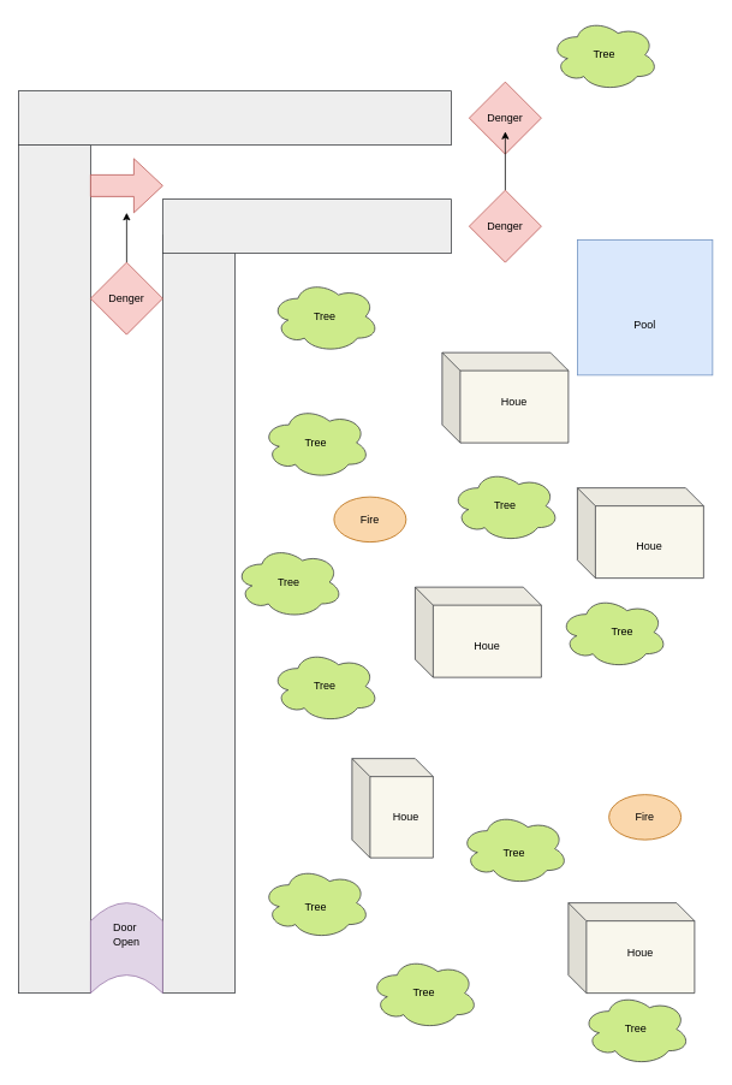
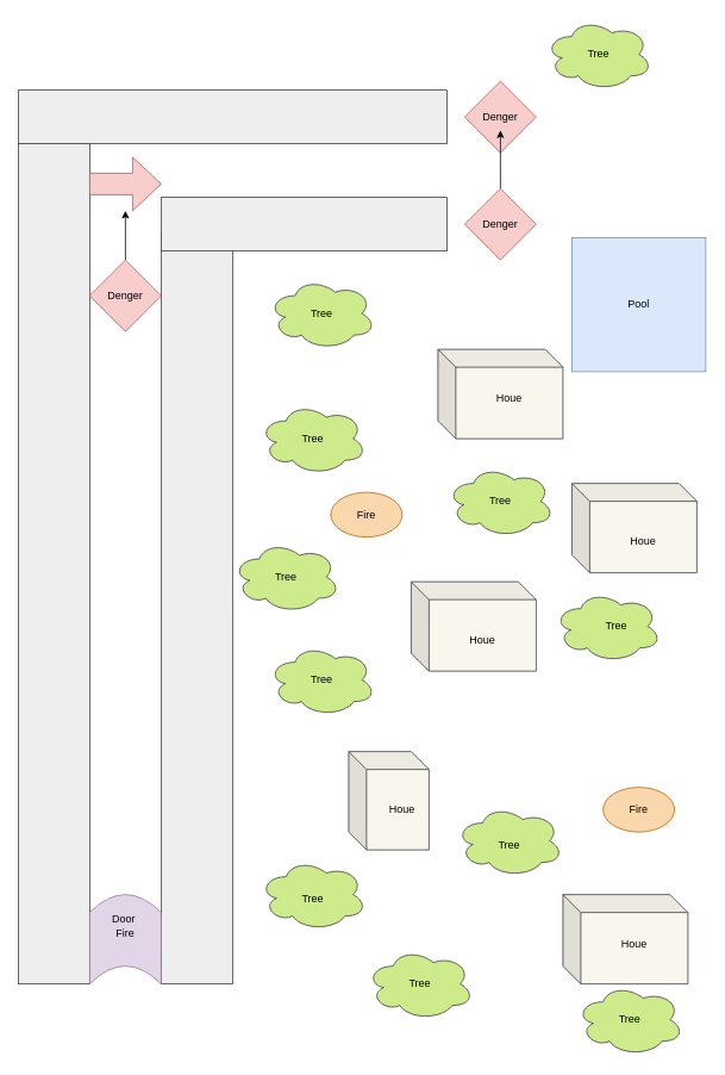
- <mxCell id="53" value="Pool" style="text;html=1;strokeColor=none;fillColor=none;align=center;verticalAlign=middle;whiteSpace=wrap;rounded=0;" vertex="1" parent="1"><mxGeometry x="685" y="345" width="60" height="30" as="geometry" /></mxCell>
+ <mxCell id="53" value="Pool" style="text;html=1;strokeColor=none;fillColor=none;align=center;verticalAlign=middle;whiteSpace=wrap;rounded=0;" vertex="1" parent="1"><mxGeometry x="685" y="325" width="60" height="30" as="geometry" /></mxCell>
- <mxCell id="18" value="Door&amp;nbsp;&lt;br&gt;Open" style="text;html=1;strokeColor=none;fillColor=none;align=center;verticalAlign=middle;whiteSpace=wrap;rounded=0;" vertex="1" parent="1"><mxGeometry x="110" y="1020" width="60" height="30" as="geometry" /></mxCell>
+ <mxCell id="18" value="Door&amp;nbsp;&lt;br&gt;Fire" style="text;html=1;strokeColor=none;fillColor=none;align=center;verticalAlign=middle;whiteSpace=wrap;rounded=0;" vertex="1" parent="1"><mxGeometry x="110" y="1020" width="60" height="30" as="geometry" /></mxCell>
